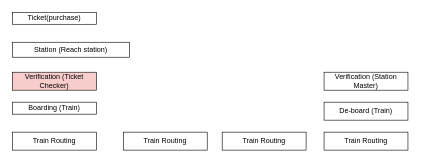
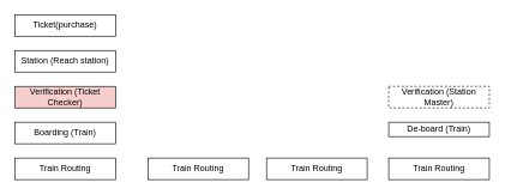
- <mxCell id="3" value="Ticket(purchase)" style="rounded=0;whiteSpace=wrap;html=1;" vertex="1" parent="1"><mxGeometry x="20" y="20" width="140" height="20" as="geometry" /></mxCell>
+ <mxCell id="3" value="Ticket(purchase)" style="rounded=0;whiteSpace=wrap;html=1;" vertex="1" parent="1"><mxGeometry x="20" y="20" width="140" height="30" as="geometry" /></mxCell>
- <mxCell id="2" value="Station (Reach station)" style="rounded=0;whiteSpace=wrap;html=1;" vertex="1" parent="1"><mxGeometry x="20" y="70" width="195" height="25" as="geometry" /></mxCell>
+ <mxCell id="2" value="Station (Reach station)" style="rounded=0;whiteSpace=wrap;html=1;" vertex="1" parent="1"><mxGeometry x="20" y="70" width="140" height="30" as="geometry" /></mxCell>
- <mxCell id="4" value="Verification (Station Master)" style="rounded=0;whiteSpace=wrap;html=1;" vertex="1" parent="1"><mxGeometry x="540" y="120" width="140" height="30" as="geometry" /></mxCell>
+ <mxCell id="4" value="Verification (Station Master)" style="rounded=0;whiteSpace=wrap;html=1;dashed=1;" vertex="1" parent="1"><mxGeometry x="540" y="120" width="140" height="30" as="geometry" /></mxCell>
- <mxCell id="5" value="Boarding (Train)" style="rounded=0;whiteSpace=wrap;html=1;" vertex="1" parent="1"><mxGeometry x="20" y="170" width="140" height="20" as="geometry" /></mxCell>
+ <mxCell id="5" value="Boarding (Train)" style="rounded=0;whiteSpace=wrap;html=1;" vertex="1" parent="1"><mxGeometry x="20" y="170" width="140" height="30" as="geometry" /></mxCell>
- <mxCell id="10" value="De-board (Train)" style="rounded=0;whiteSpace=wrap;html=1;" vertex="1" parent="1"><mxGeometry x="540" y="170" width="140" height="30" as="geometry" /></mxCell>
+ <mxCell id="10" value="De-board (Train)" style="rounded=0;whiteSpace=wrap;html=1;" vertex="1" parent="1"><mxGeometry x="540" y="170" width="140" height="20" as="geometry" /></mxCell>
